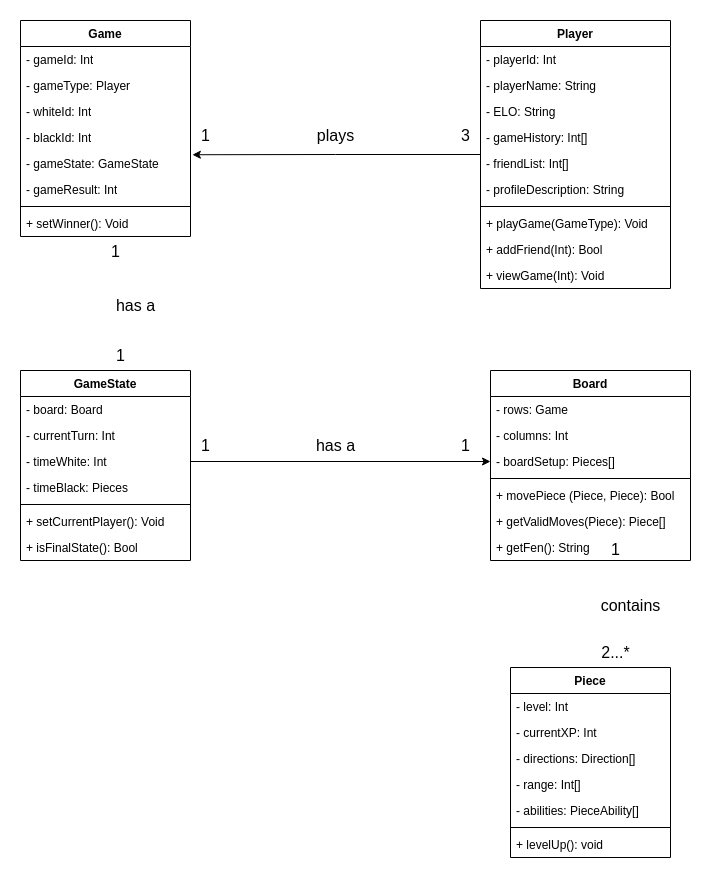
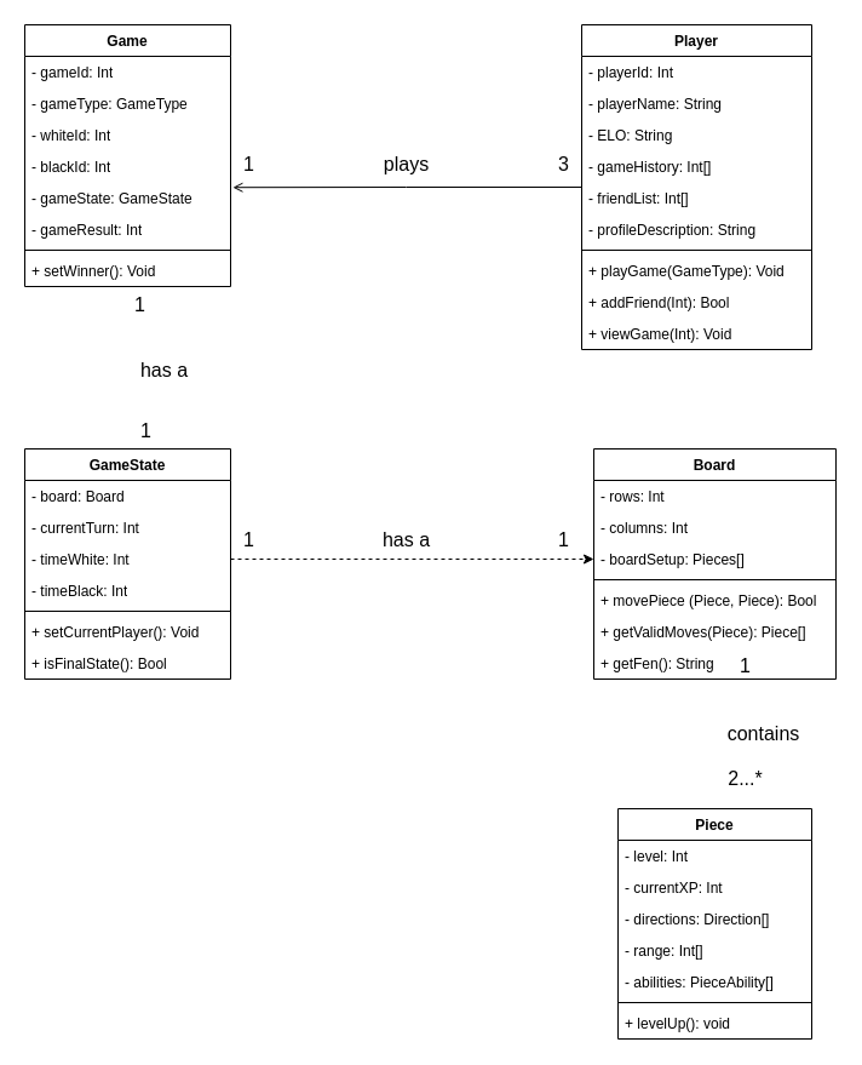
- <mxCell id="35" value="- gameType: Player" style="text;strokeColor=none;fillColor=none;align=left;verticalAlign=top;spacingLeft=4;spacingRight=4;overflow=hidden;rotatable=0;points=[[0,0.5],[1,0.5]];portConstraint=eastwest;whiteSpace=wrap;html=1;" vertex="1" parent="33"><mxGeometry y="52" width="170" height="26" as="geometry" /></mxCell>
+ <mxCell id="35" value="- gameType: GameType" style="text;strokeColor=none;fillColor=none;align=left;verticalAlign=top;spacingLeft=4;spacingRight=4;overflow=hidden;rotatable=0;points=[[0,0.5],[1,0.5]];portConstraint=eastwest;whiteSpace=wrap;html=1;" vertex="1" parent="33"><mxGeometry y="52" width="170" height="26" as="geometry" /></mxCell>
- <mxCell id="45" style="edgeStyle=orthogonalEdgeStyle;rounded=0;orthogonalLoop=1;jettySize=auto;html=1;entryX=1.011;entryY=0.163;entryDx=0;entryDy=0;entryPerimeter=0;" edge="1" parent="1" source="46" target="38"><mxGeometry relative="1" as="geometry" /></mxCell>
+ <mxCell id="45" style="edgeStyle=orthogonalEdgeStyle;rounded=0;orthogonalLoop=1;jettySize=auto;html=1;entryX=1.011;entryY=0.163;entryDx=0;entryDy=0;entryPerimeter=0;endArrow=open;" edge="1" parent="1" source="46" target="38"><mxGeometry relative="1" as="geometry" /></mxCell>
- <mxCell id="19" value="- rows: Game" style="text;strokeColor=none;fillColor=none;align=left;verticalAlign=top;spacingLeft=4;spacingRight=4;overflow=hidden;rotatable=0;points=[[0,0.5],[1,0.5]];portConstraint=eastwest;whiteSpace=wrap;html=1;" vertex="1" parent="18"><mxGeometry y="26" width="200" height="26" as="geometry" /></mxCell>
+ <mxCell id="19" value="- rows: Int" style="text;strokeColor=none;fillColor=none;align=left;verticalAlign=top;spacingLeft=4;spacingRight=4;overflow=hidden;rotatable=0;points=[[0,0.5],[1,0.5]];portConstraint=eastwest;whiteSpace=wrap;html=1;" vertex="1" parent="18"><mxGeometry y="26" width="200" height="26" as="geometry" /></mxCell>
- <mxCell id="29" style="edgeStyle=orthogonalEdgeStyle;rounded=0;orthogonalLoop=1;jettySize=auto;html=1;exitX=1;exitY=0.5;exitDx=0;exitDy=0;entryX=0;entryY=0.5;entryDx=0;entryDy=0;" edge="1" parent="1" source="13" target="21"><mxGeometry relative="1" as="geometry" /></mxCell>
+ <mxCell id="29" style="edgeStyle=orthogonalEdgeStyle;rounded=0;orthogonalLoop=1;jettySize=auto;html=1;exitX=1;exitY=0.5;exitDx=0;exitDy=0;entryX=0;entryY=0.5;entryDx=0;entryDy=0;dashed=1;" edge="1" parent="1" source="13" target="21"><mxGeometry relative="1" as="geometry" /></mxCell>
- <mxCell id="14" value="- timeBlack: Pieces" style="text;strokeColor=none;fillColor=none;align=left;verticalAlign=top;spacingLeft=4;spacingRight=4;overflow=hidden;rotatable=0;points=[[0,0.5],[1,0.5]];portConstraint=eastwest;whiteSpace=wrap;html=1;" vertex="1" parent="10"><mxGeometry y="104" width="170" height="26" as="geometry" /></mxCell>
+ <mxCell id="14" value="- timeBlack: Int" style="text;strokeColor=none;fillColor=none;align=left;verticalAlign=top;spacingLeft=4;spacingRight=4;overflow=hidden;rotatable=0;points=[[0,0.5],[1,0.5]];portConstraint=eastwest;whiteSpace=wrap;html=1;" vertex="1" parent="10"><mxGeometry y="104" width="170" height="26" as="geometry" /></mxCell>
- <mxCell id="26" value="&lt;font style=&quot;font-size: 16px;&quot;&gt;2...*&lt;/font&gt;" style="text;html=1;align=center;verticalAlign=middle;resizable=0;points=[];autosize=1;strokeColor=none;fillColor=none;" vertex="1" parent="1"><mxGeometry x="590" y="637" width="50" height="30" as="geometry" /></mxCell>
+ <mxCell id="26" value="&lt;font style=&quot;font-size: 16px;&quot;&gt;2...*&lt;/font&gt;" style="text;html=1;align=center;verticalAlign=middle;resizable=0;points=[];autosize=1;strokeColor=none;fillColor=none;" vertex="1" parent="1"><mxGeometry x="590" y="627" width="50" height="30" as="geometry" /></mxCell>
